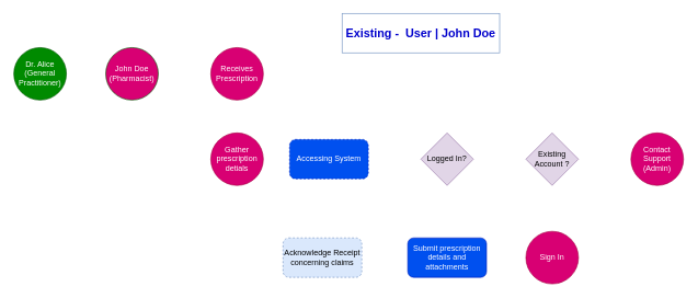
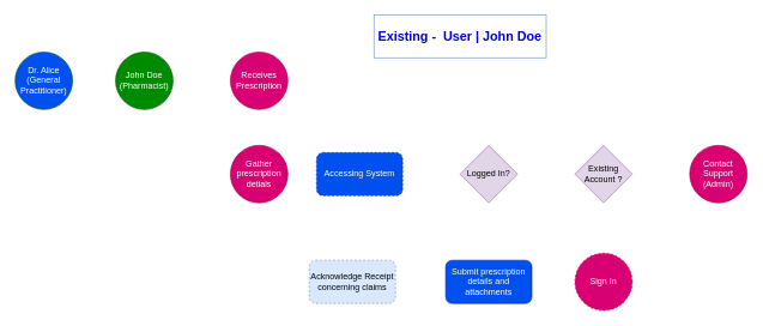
- <mxCell id="4" value="&lt;div style=&quot;&quot;&gt;&lt;span style=&quot;background-color: initial;&quot;&gt;Dr. Alice (General Practitioner)&lt;/span&gt;&lt;/div&gt;" style="ellipse;whiteSpace=wrap;html=1;aspect=fixed;fillColor=#008a00;strokeColor=#005700;fontColor=#ffffff;align=center;" vertex="1" parent="1"><mxGeometry x="20" y="72" width="80" height="80" as="geometry" /></mxCell>
+ <mxCell id="4" value="&lt;div style=&quot;&quot;&gt;&lt;span style=&quot;background-color: initial;&quot;&gt;Dr. Alice (General Practitioner)&lt;/span&gt;&lt;/div&gt;" style="ellipse;whiteSpace=wrap;html=1;aspect=fixed;fillColor=#0050ef;strokeColor=#005700;fontColor=#ffffff;align=center;" vertex="1" parent="1"><mxGeometry x="20" y="72" width="80" height="80" as="geometry" /></mxCell>
- <mxCell id="3" value="&lt;div style=&quot;&quot;&gt;&lt;span style=&quot;background-color: initial;&quot;&gt;John Doe (Pharmacist)&lt;/span&gt;&lt;/div&gt;" style="ellipse;whiteSpace=wrap;html=1;aspect=fixed;fillColor=#d80073;strokeColor=#005700;fontColor=#ffffff;align=center;" parent="1" vertex="1"><mxGeometry x="160" y="72" width="80" height="80" as="geometry" /></mxCell>
+ <mxCell id="3" value="&lt;div style=&quot;&quot;&gt;&lt;span style=&quot;background-color: initial;&quot;&gt;John Doe (Pharmacist)&lt;/span&gt;&lt;/div&gt;" style="ellipse;whiteSpace=wrap;html=1;aspect=fixed;fillColor=#008a00;strokeColor=#005700;fontColor=#ffffff;align=center;" parent="1" vertex="1"><mxGeometry x="160" y="72" width="80" height="80" as="geometry" /></mxCell>
- <mxCell id="11" value="Sign In" style="ellipse;whiteSpace=wrap;html=1;aspect=fixed;fillColor=#d80073;strokeColor=#A50040;fontColor=#ffffff;" vertex="1" parent="1"><mxGeometry x="800" y="352" width="80" height="80" as="geometry" /></mxCell>
+ <mxCell id="11" value="Sign In" style="ellipse;whiteSpace=wrap;html=1;aspect=fixed;fillColor=#d80073;strokeColor=#A50040;fontColor=#ffffff;dashed=1;" vertex="1" parent="1"><mxGeometry x="800" y="352" width="80" height="80" as="geometry" /></mxCell>
